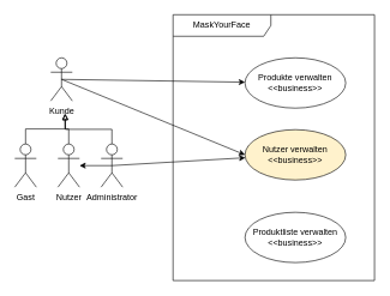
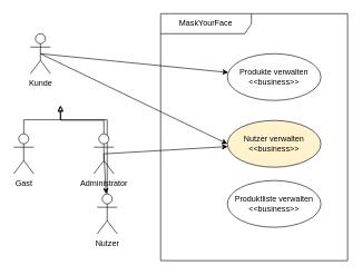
- <mxCell id="13" value="Kunde" style="shape=umlActor;verticalLabelPosition=bottom;verticalAlign=top;html=1;" vertex="1" parent="1"><mxGeometry x="70" y="80" width="30" height="60" as="geometry" /></mxCell>
+ <mxCell id="13" value="Kunde" style="shape=umlActor;verticalLabelPosition=bottom;verticalAlign=top;html=1;" vertex="1" parent="1"><mxGeometry x="45" y="50" width="30" height="60" as="geometry" /></mxCell>
- <mxCell id="6" value="Nutzer" style="shape=umlActor;verticalLabelPosition=bottom;verticalAlign=top;html=1;" vertex="1" parent="1"><mxGeometry x="80" y="200" width="30" height="60" as="geometry" /></mxCell>
+ <mxCell id="6" value="Nutzer" style="shape=umlActor;verticalLabelPosition=bottom;verticalAlign=top;html=1;" vertex="1" parent="1"><mxGeometry x="145" y="290" width="30" height="60" as="geometry" /></mxCell>
- <mxCell id="14" value="Produktliste verwalten&lt;br&gt;&amp;lt;&amp;lt;business&amp;gt;&amp;gt;" style="ellipse;whiteSpace=wrap;html=1;" vertex="1" parent="1"><mxGeometry x="340" y="295" width="140" height="70" as="geometry" /></mxCell>
+ <mxCell id="14" value="Produktliste verwalten&lt;br&gt;&amp;lt;&amp;lt;business&amp;gt;&amp;gt;" style="ellipse;whiteSpace=wrap;html=1;" vertex="1" parent="1"><mxGeometry x="340" y="270" width="140" height="70" as="geometry" /></mxCell>
